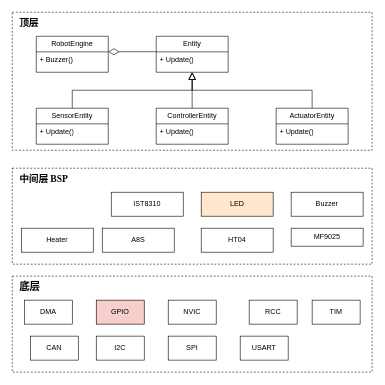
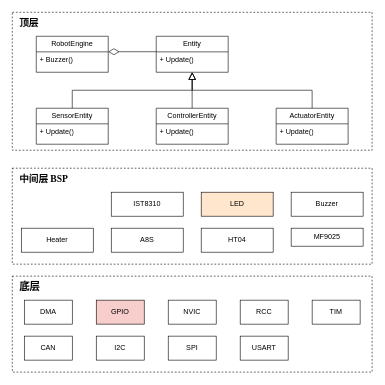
- <mxCell id="18" value="A8S" style="rounded=0;whiteSpace=wrap;html=1;" vertex="1" parent="1"><mxGeometry x="170" y="380" width="120" height="40" as="geometry" /></mxCell>
+ <mxCell id="18" value="A8S" style="rounded=0;whiteSpace=wrap;html=1;" vertex="1" parent="1"><mxGeometry x="185" y="380" width="120" height="40" as="geometry" /></mxCell>
- <mxCell id="9" value="RCC" style="rounded=0;whiteSpace=wrap;html=1;" vertex="1" parent="1"><mxGeometry x="415" y="500" width="80" height="40" as="geometry" /></mxCell>
+ <mxCell id="9" value="RCC" style="rounded=0;whiteSpace=wrap;html=1;" vertex="1" parent="1"><mxGeometry x="400" y="500" width="80" height="40" as="geometry" /></mxCell>
- <mxCell id="10" value="CAN" style="rounded=0;whiteSpace=wrap;html=1;" vertex="1" parent="1"><mxGeometry x="50" y="560" width="80" height="40" as="geometry" /></mxCell>
+ <mxCell id="10" value="CAN" style="rounded=0;whiteSpace=wrap;html=1;" vertex="1" parent="1"><mxGeometry x="40" y="560" width="80" height="40" as="geometry" /></mxCell>
